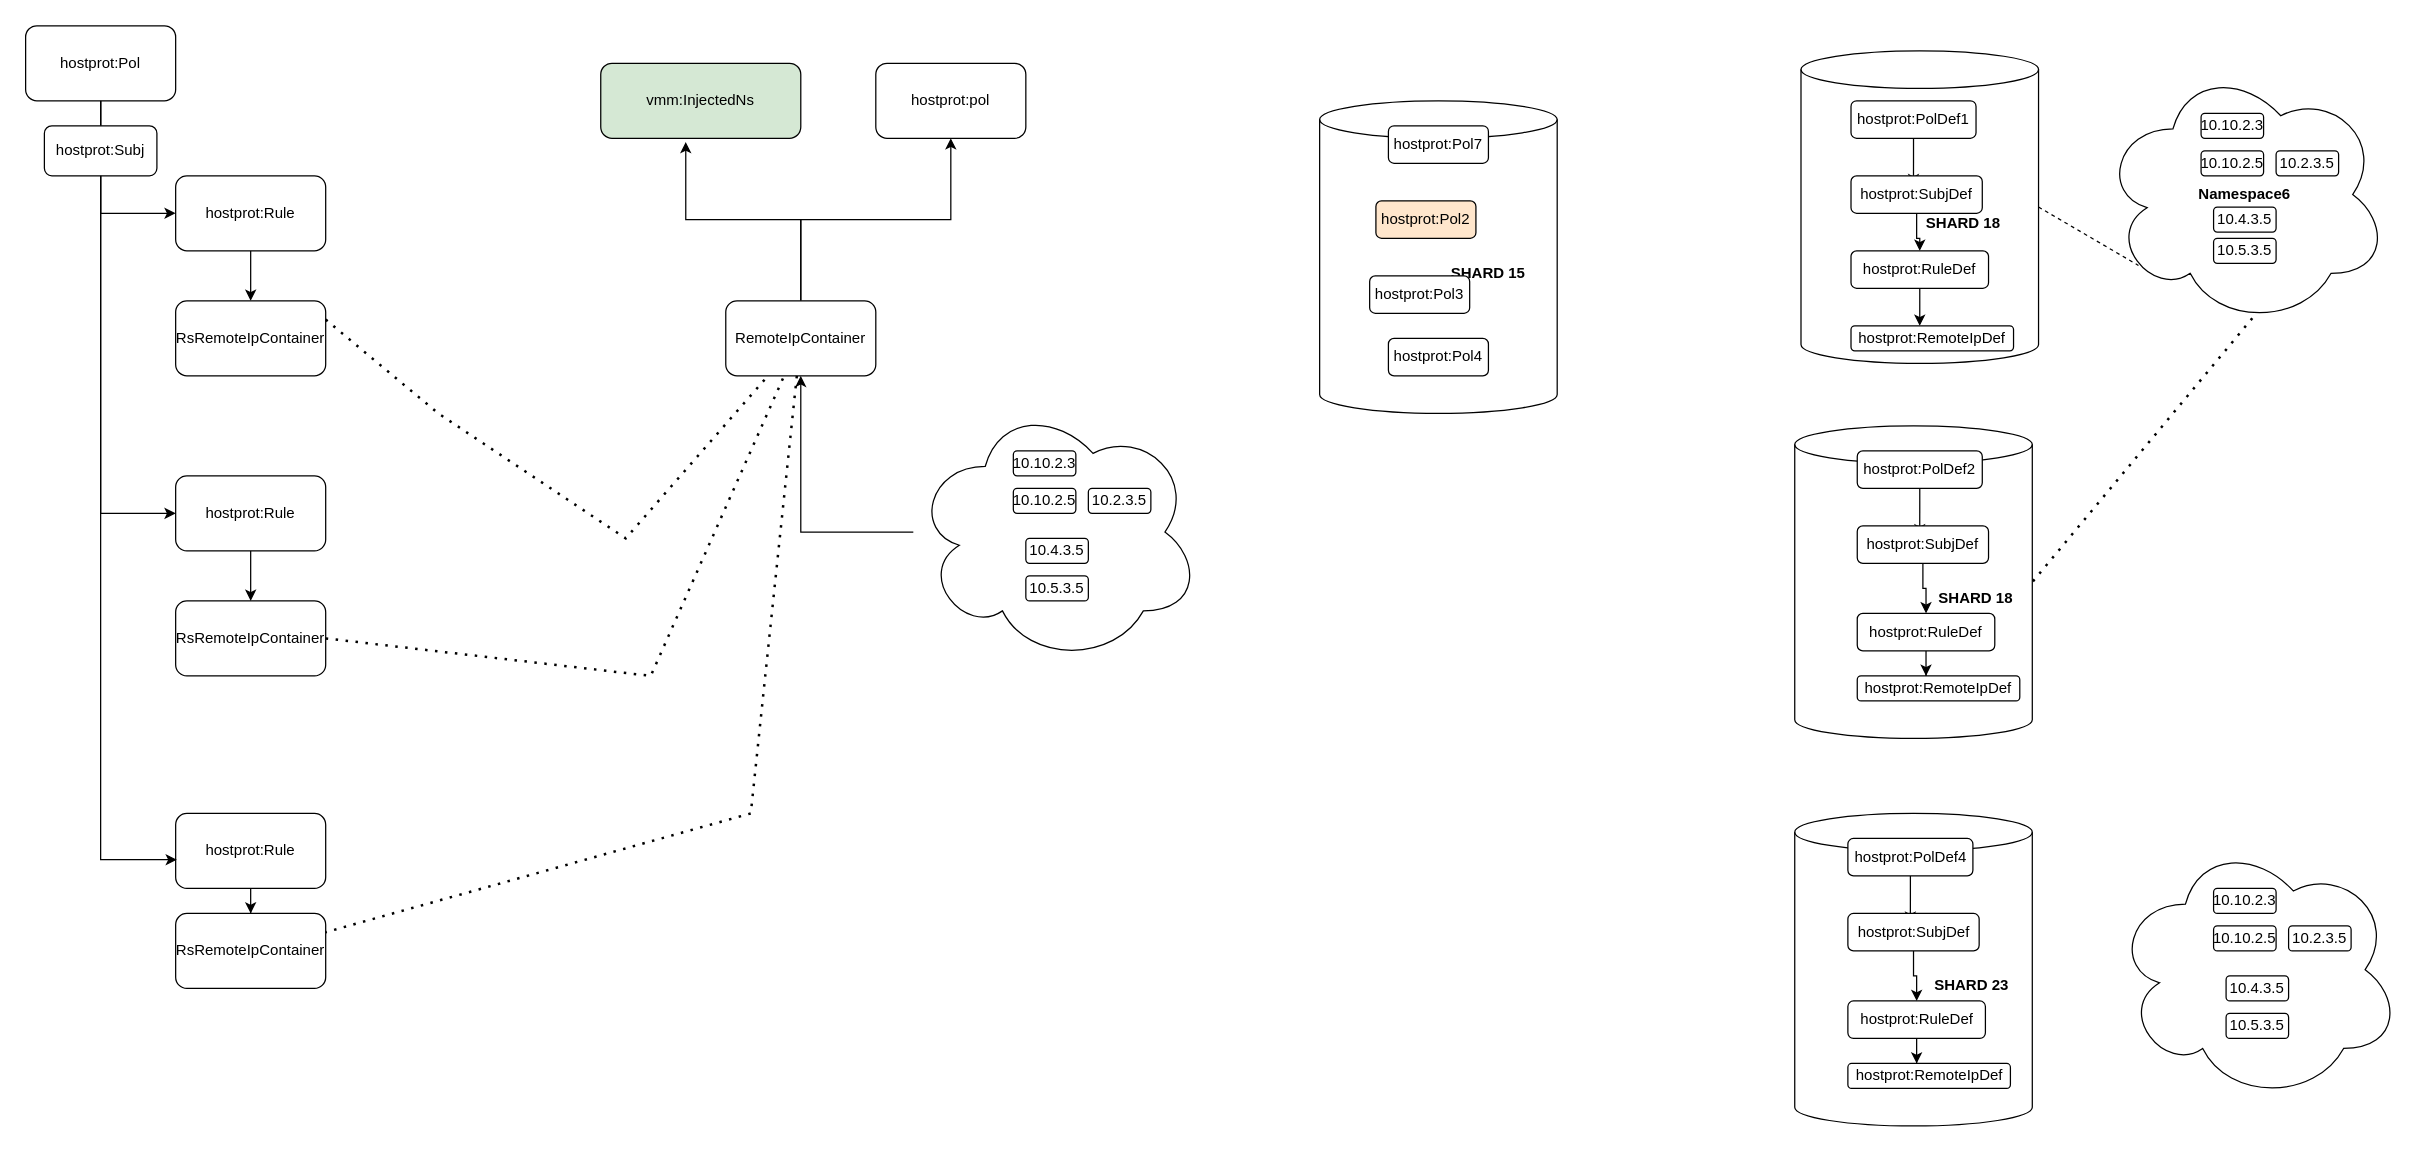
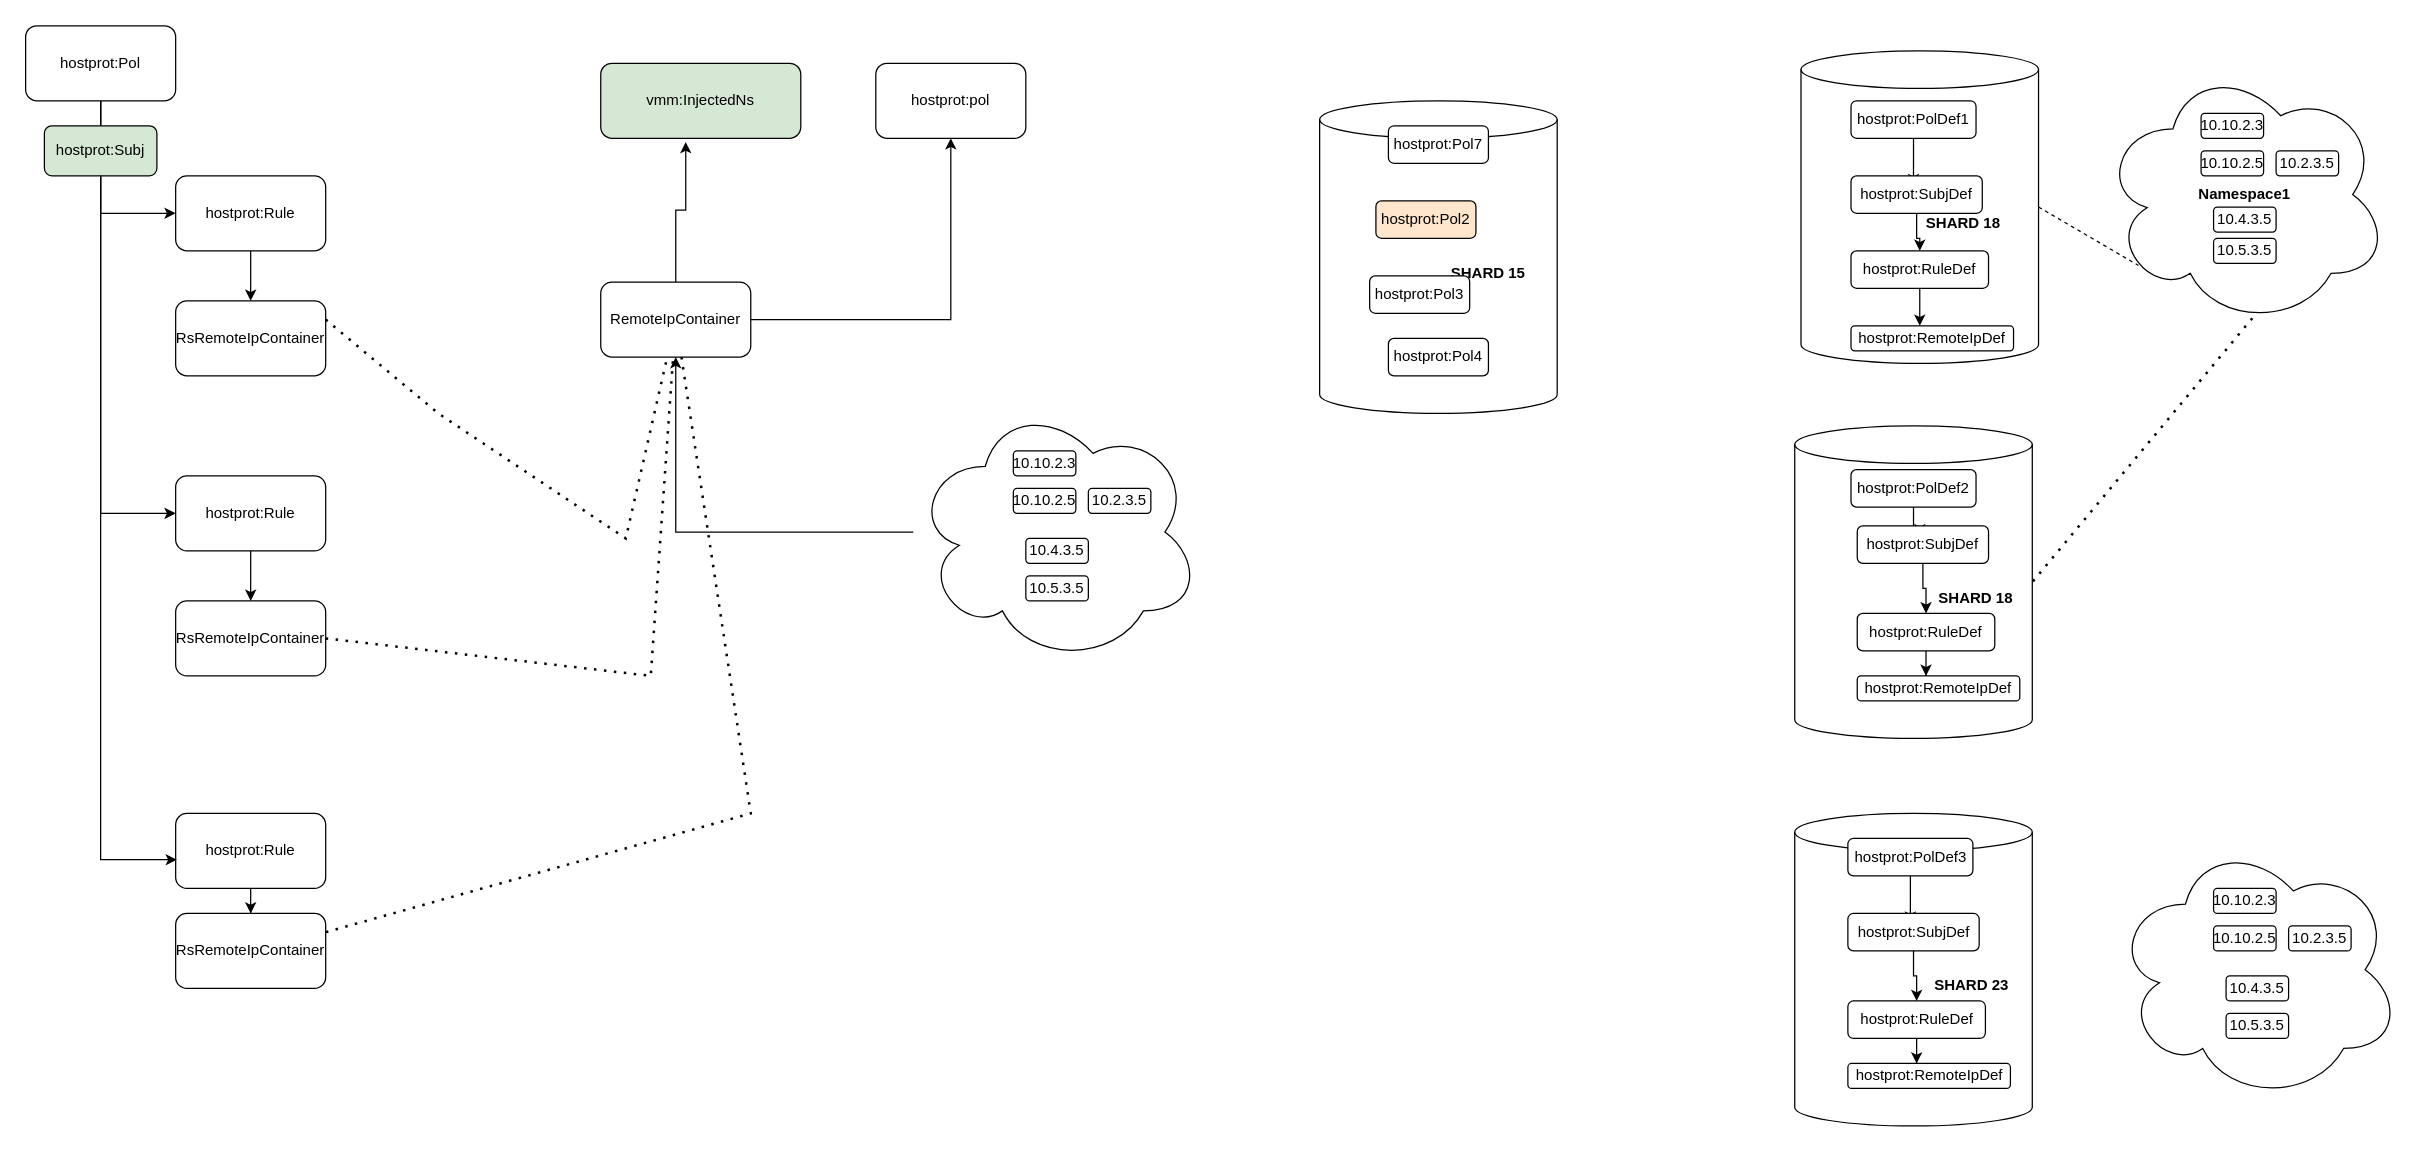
- <mxCell id="34" value="hostprot:Subj" style="rounded=1;whiteSpace=wrap;html=1;" parent="1" vertex="1"><mxGeometry x="35" y="100" width="90" height="40" as="geometry" /></mxCell>
+ <mxCell id="34" value="hostprot:Subj" style="rounded=1;whiteSpace=wrap;html=1;fillColor=#d5e8d4;" parent="1" vertex="1"><mxGeometry x="35" y="100" width="90" height="40" as="geometry" /></mxCell>
- <mxCell id="60" value="&lt;b&gt;Namespace6&lt;/b&gt;" style="ellipse;shape=cloud;whiteSpace=wrap;html=1;" parent="1" vertex="1"><mxGeometry x="1680" y="50" width="230" height="210" as="geometry" /></mxCell>
+ <mxCell id="60" value="&lt;b&gt;Namespace1&lt;/b&gt;" style="ellipse;shape=cloud;whiteSpace=wrap;html=1;" parent="1" vertex="1"><mxGeometry x="1680" y="50" width="230" height="210" as="geometry" /></mxCell>
- <mxCell id="25" value="RemoteIpContainer" style="rounded=1;whiteSpace=wrap;html=1;" parent="1" vertex="1"><mxGeometry x="580" y="240" width="120" height="60" as="geometry" /></mxCell>
+ <mxCell id="25" value="RemoteIpContainer" style="rounded=1;whiteSpace=wrap;html=1;" parent="1" vertex="1"><mxGeometry x="480" y="225" width="120" height="60" as="geometry" /></mxCell>
- <mxCell id="44" value="hostprot:PolDef2" style="rounded=1;whiteSpace=wrap;html=1;" parent="1" vertex="1"><mxGeometry x="1485" y="360" width="100" height="30" as="geometry" /></mxCell>
+ <mxCell id="44" value="hostprot:PolDef2" style="rounded=1;whiteSpace=wrap;html=1;" parent="1" vertex="1"><mxGeometry x="1480" y="375" width="100" height="30" as="geometry" /></mxCell>
- <mxCell id="51" value="hostprot:PolDef4" style="rounded=1;whiteSpace=wrap;html=1;" parent="1" vertex="1"><mxGeometry x="1477.5" y="670" width="100" height="30" as="geometry" /></mxCell>
+ <mxCell id="51" value="hostprot:PolDef3" style="rounded=1;whiteSpace=wrap;html=1;" parent="1" vertex="1"><mxGeometry x="1477.5" y="670" width="100" height="30" as="geometry" /></mxCell>
